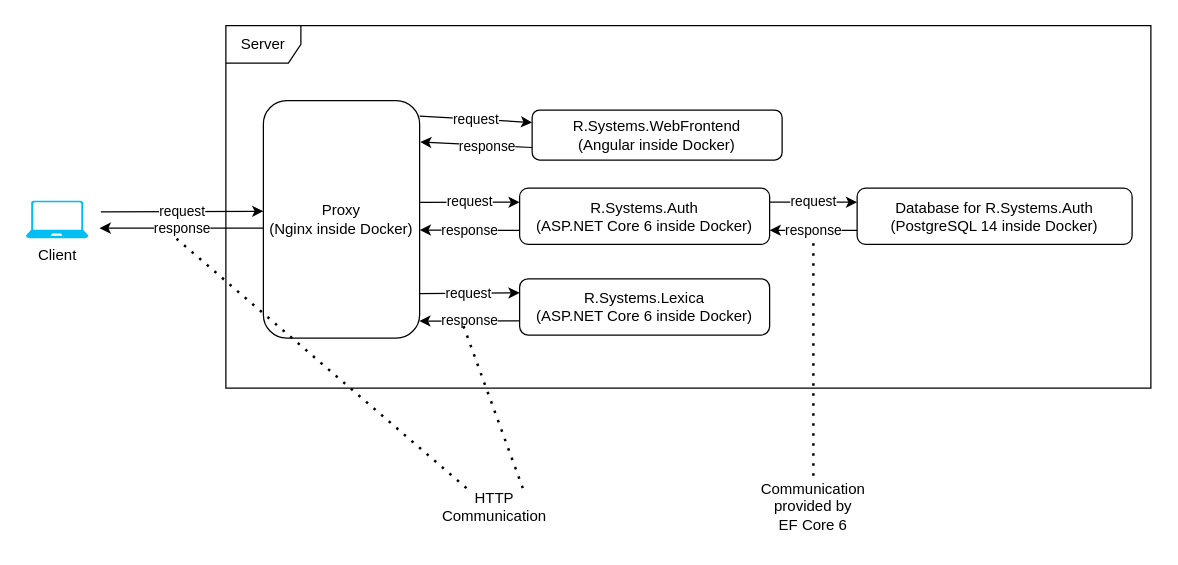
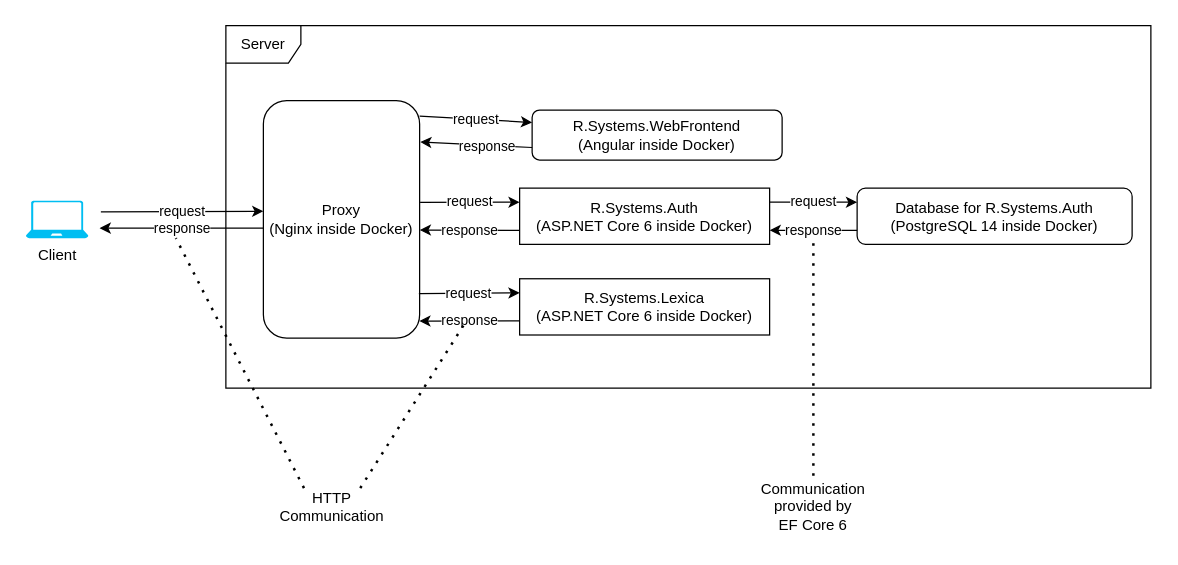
- <mxCell id="6" value="R.Systems.Auth&lt;br&gt;(ASP.NET Core 6 inside Docker)" style="rounded=1;whiteSpace=wrap;html=1;" vertex="1" parent="1"><mxGeometry x="415" y="150" width="200" height="45" as="geometry" /></mxCell>
+ <mxCell id="6" value="R.Systems.Auth&lt;br&gt;(ASP.NET Core 6 inside Docker)" style="whiteSpace=wrap;html=1;rounded=0;" vertex="1" parent="1"><mxGeometry x="415" y="150" width="200" height="45" as="geometry" /></mxCell>
- <mxCell id="7" value="R.Systems.Lexica&lt;br&gt;(ASP.NET Core 6 inside Docker)" style="rounded=1;whiteSpace=wrap;html=1;" vertex="1" parent="1"><mxGeometry x="415" y="222.5" width="200" height="45" as="geometry" /></mxCell>
+ <mxCell id="7" value="R.Systems.Lexica&lt;br&gt;(ASP.NET Core 6 inside Docker)" style="whiteSpace=wrap;html=1;rounded=0;" vertex="1" parent="1"><mxGeometry x="415" y="222.5" width="200" height="45" as="geometry" /></mxCell>
- <mxCell id="20" value="HTTP Communication" style="text;html=1;strokeColor=none;fillColor=none;align=center;verticalAlign=middle;whiteSpace=wrap;rounded=0;" vertex="1" parent="1"><mxGeometry x="350" y="390" width="90" height="30" as="geometry" /></mxCell>
+ <mxCell id="20" value="HTTP Communication" style="text;html=1;strokeColor=none;fillColor=none;align=center;verticalAlign=middle;whiteSpace=wrap;rounded=0;" vertex="1" parent="1"><mxGeometry x="220" y="390" width="90" height="30" as="geometry" /></mxCell>
